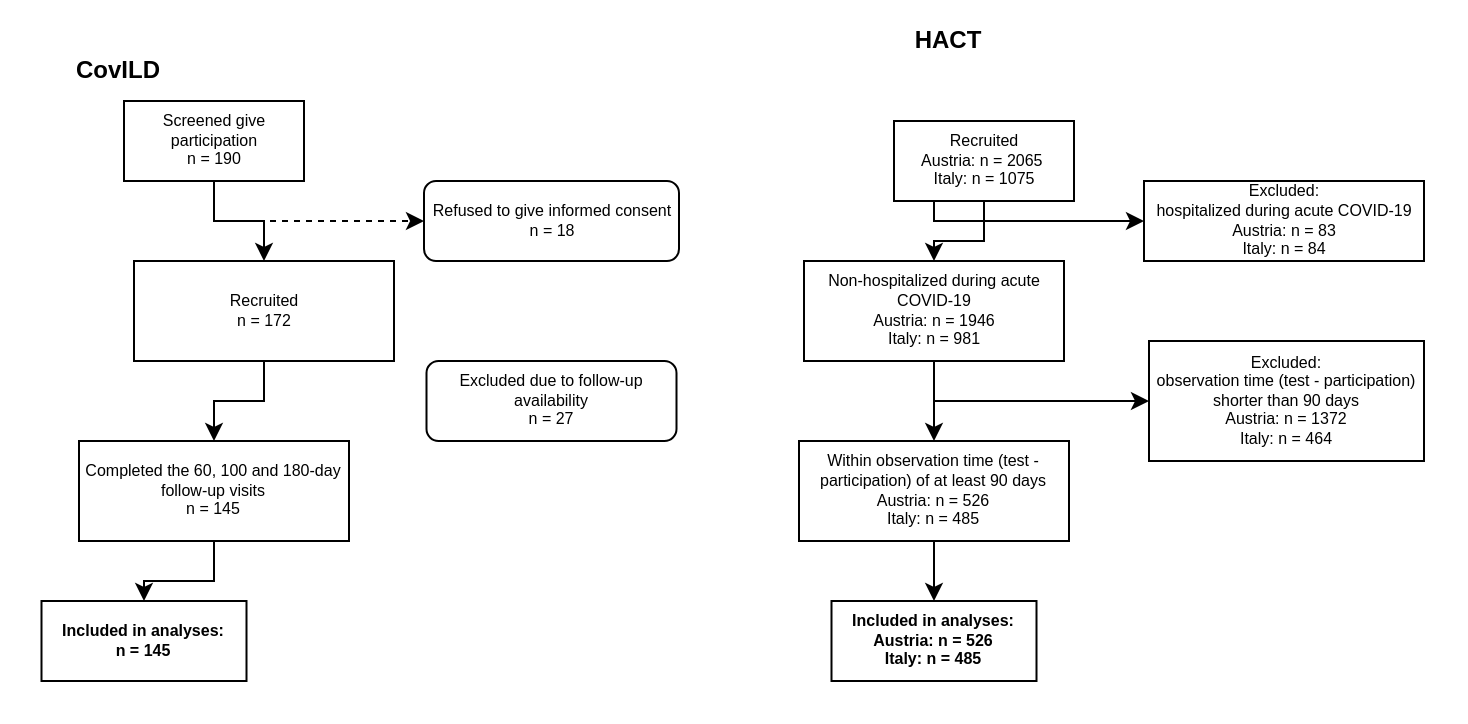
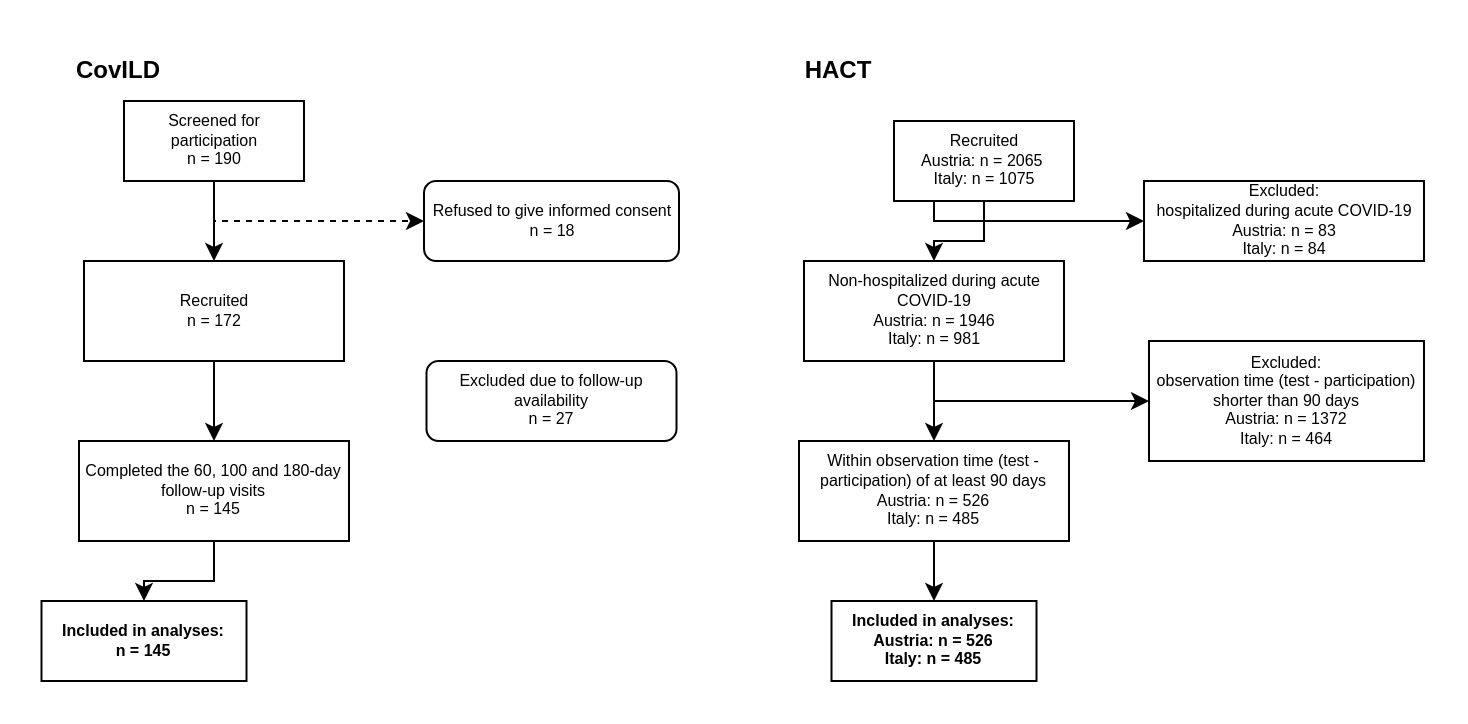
- <mxCell id="15" value="HACT" style="text;html=1;strokeColor=none;fillColor=none;align=center;verticalAlign=middle;whiteSpace=wrap;rounded=0;fontSize=12;fontStyle=1" vertex="1" parent="1"><mxGeometry x="444" y="5" width="60" height="30" as="geometry" /></mxCell>
+ <mxCell id="15" value="HACT" style="text;html=1;strokeColor=none;fillColor=none;align=center;verticalAlign=middle;whiteSpace=wrap;rounded=0;fontSize=12;fontStyle=1" vertex="1" parent="1"><mxGeometry x="389" width="60" height="30" as="geometry" y="20" /></mxCell>
- <mxCell id="16" value="Screened give participation&lt;br style=&quot;font-size: 8px&quot;&gt;n = 190" style="rounded=0;whiteSpace=wrap;html=1;fontSize=8;" vertex="1" parent="1"><mxGeometry x="61.5" y="50" width="90" height="40" as="geometry" /></mxCell>
+ <mxCell id="16" value="Screened for participation&lt;br style=&quot;font-size: 8px&quot;&gt;n = 190" style="rounded=0;whiteSpace=wrap;html=1;fontSize=8;" vertex="1" parent="1"><mxGeometry x="61.5" y="50" width="90" height="40" as="geometry" /></mxCell>
- <mxCell id="17" value="Recruited&lt;br&gt;n = 172" style="rounded=0;whiteSpace=wrap;html=1;fontSize=8;" vertex="1" parent="1"><mxGeometry x="66.5" y="130" width="130" height="50" as="geometry" /></mxCell>
+ <mxCell id="17" value="Recruited&lt;br&gt;n = 172" style="rounded=0;whiteSpace=wrap;html=1;fontSize=8;" vertex="1" parent="1"><mxGeometry x="41.5" y="130" width="130" height="50" as="geometry" /></mxCell>
